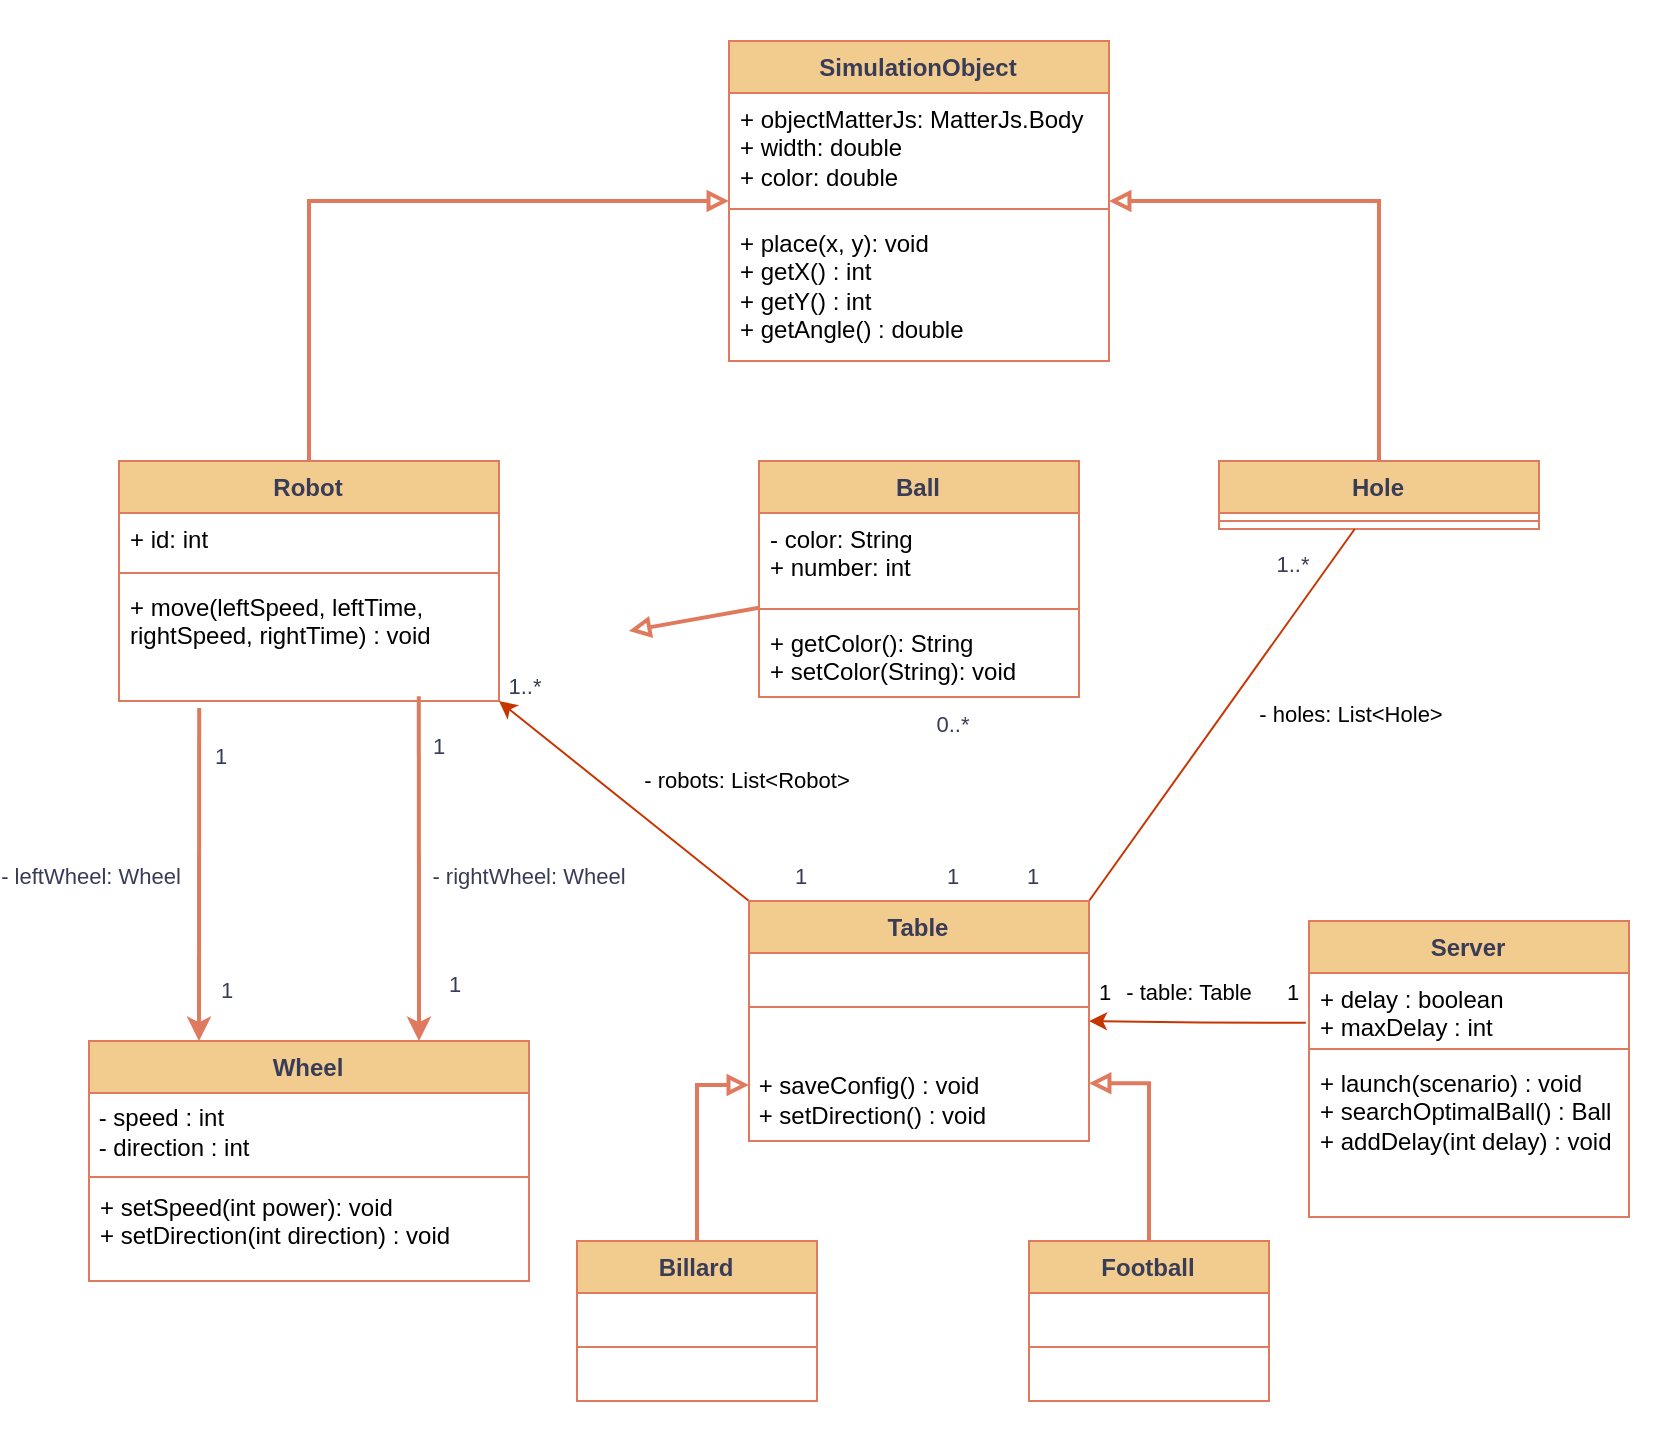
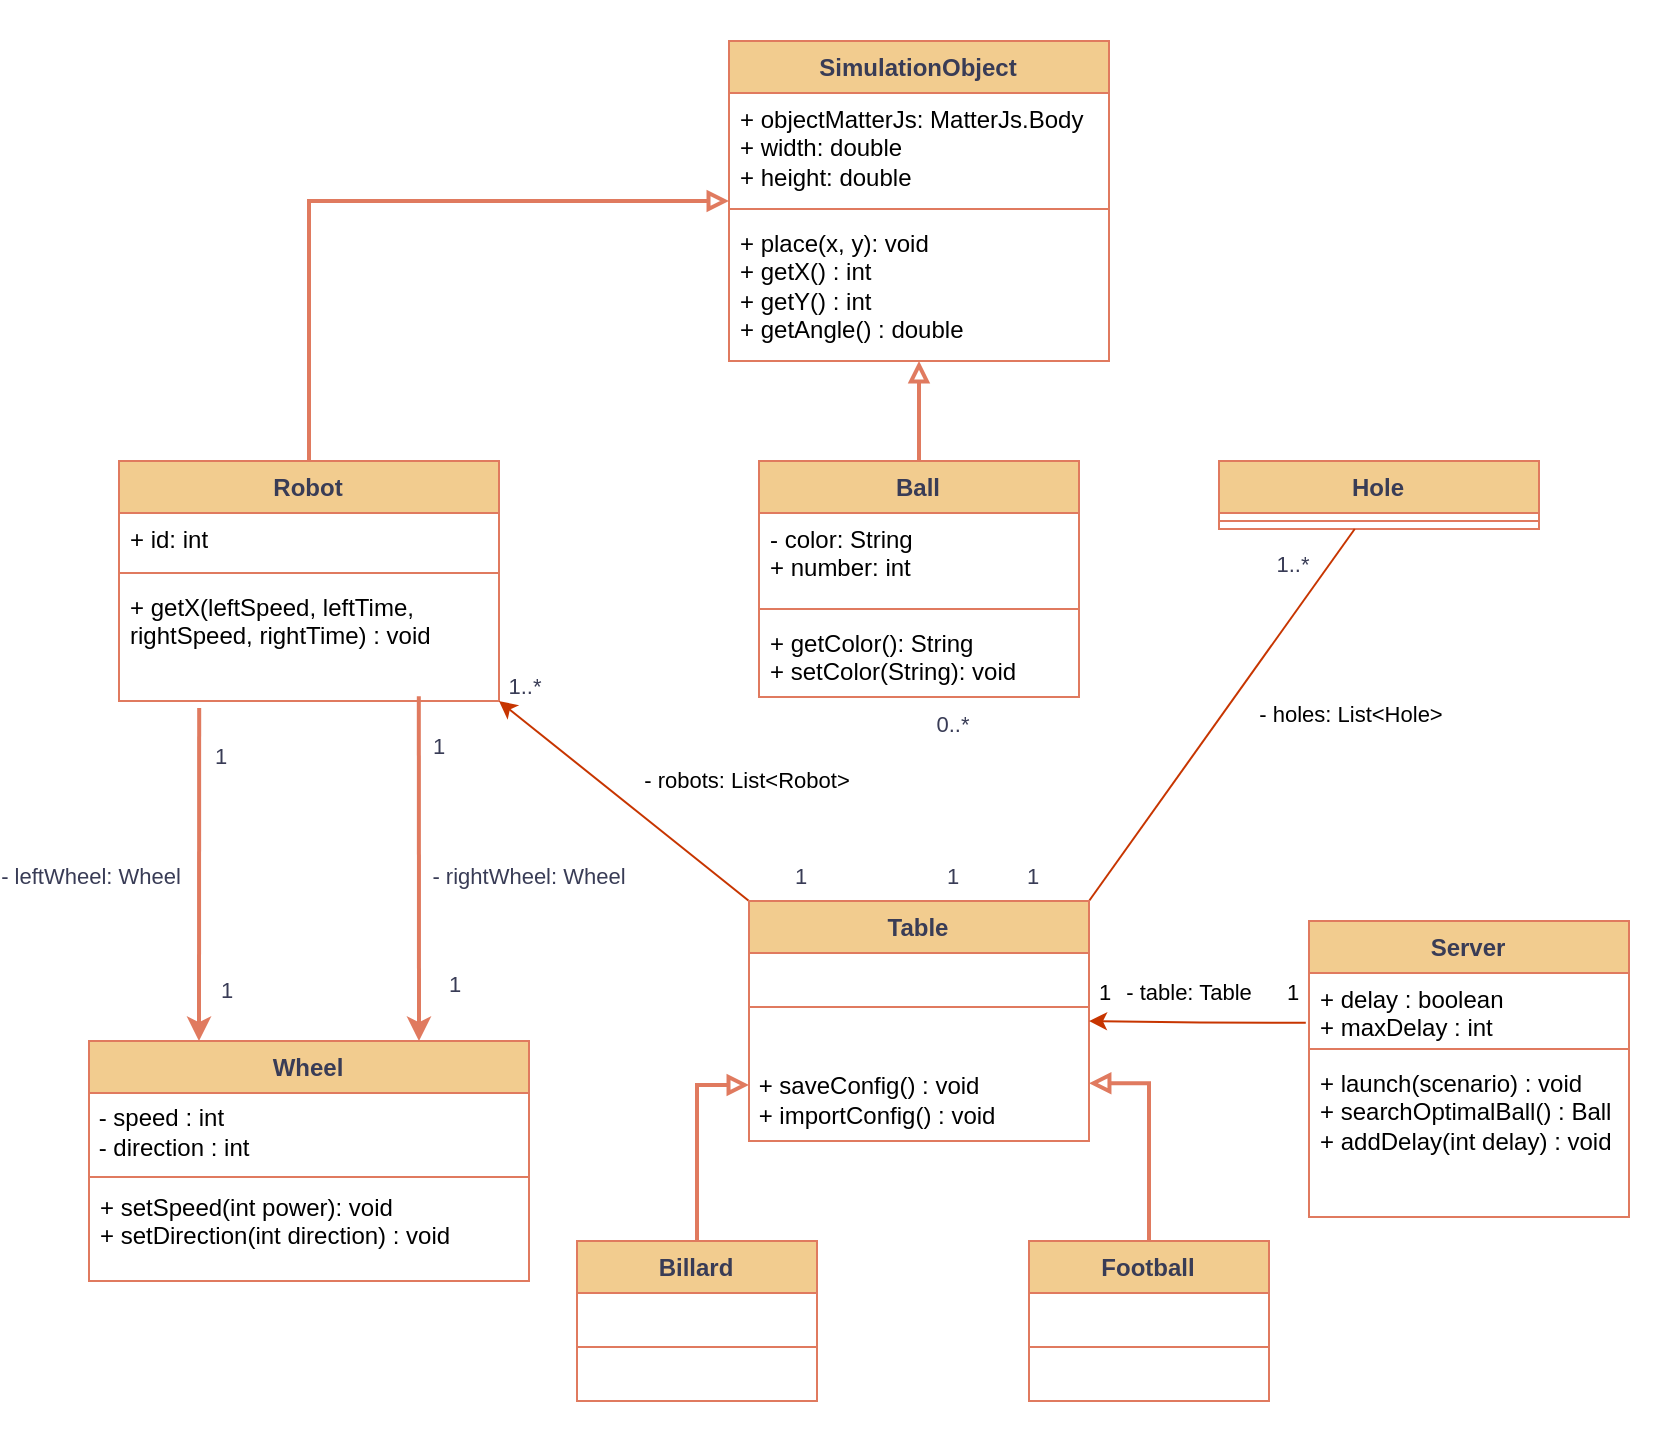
- <mxCell id="3" value="+ objectMatterJs: MatterJs.Body&lt;div&gt;+ width: double&lt;/div&gt;&lt;div&gt;+ color: double&lt;/div&gt;" style="text;align=left;verticalAlign=top;spacingLeft=4;spacingRight=4;overflow=hidden;rotatable=0;points=[[0,0.5],[1,0.5]];portConstraint=eastwest;whiteSpace=wrap;html=1;rounded=0;labelBackgroundColor=none;fontStyle=0;" parent="2" vertex="1"><mxGeometry y="26" width="190" height="54" as="geometry" /></mxCell>
+ <mxCell id="3" value="+ objectMatterJs: MatterJs.Body&lt;div&gt;+ width: double&lt;/div&gt;&lt;div&gt;+ height: double&lt;/div&gt;" style="text;align=left;verticalAlign=top;spacingLeft=4;spacingRight=4;overflow=hidden;rotatable=0;points=[[0,0.5],[1,0.5]];portConstraint=eastwest;whiteSpace=wrap;html=1;rounded=0;labelBackgroundColor=none;fontStyle=0;" parent="2" vertex="1"><mxGeometry y="26" width="190" height="54" as="geometry" /></mxCell>
- <mxCell id="22" value="" style="endArrow=block;html=1;rounded=0;endFill=0;labelBackgroundColor=none;strokeColor=#E07A5F;fontColor=default;strokeWidth=2;fontStyle=0;edgeStyle=orthogonalEdgeStyle;" parent="1" source="14" target="2" edge="1"><mxGeometry width="50" height="50" relative="1" as="geometry"><mxPoint x="445" y="230" as="sourcePoint" /><mxPoint x="445" y="156" as="targetPoint" /><Array as="points"><mxPoint x="665" y="100" /></Array></mxGeometry></mxCell>
- <mxCell id="20" value="" style="endArrow=block;html=1;rounded=0;endFill=0;labelBackgroundColor=none;strokeColor=#E07A5F;fontColor=default;strokeWidth=2;fontStyle=0;" parent="1" source="16" target="56" edge="1"><mxGeometry width="50" height="50" relative="1" as="geometry"><mxPoint x="165" y="370" as="sourcePoint" /><mxPoint x="215" y="320" as="targetPoint" /></mxGeometry></mxCell>
+ <mxCell id="20" value="" style="endArrow=block;html=1;rounded=0;endFill=0;labelBackgroundColor=none;strokeColor=#E07A5F;fontColor=default;strokeWidth=2;fontStyle=0" parent="1" source="16" target="2" edge="1"><mxGeometry width="50" height="50" relative="1" as="geometry"><mxPoint x="165" y="370" as="sourcePoint" /><mxPoint x="215" y="320" as="targetPoint" /></mxGeometry></mxCell>
- <mxCell id="13" value="+ move(leftSpeed, leftTime, rightSpeed, rightTime) : void" style="text;align=left;verticalAlign=top;spacingLeft=4;spacingRight=4;overflow=hidden;rotatable=0;points=[[0,0.5],[1,0.5]];portConstraint=eastwest;whiteSpace=wrap;html=1;rounded=0;labelBackgroundColor=none;fontStyle=0;" parent="10" vertex="1"><mxGeometry y="60" width="190" height="60" as="geometry" /></mxCell>
+ <mxCell id="13" value="+ getX(leftSpeed, leftTime, rightSpeed, rightTime) : void" style="text;align=left;verticalAlign=top;spacingLeft=4;spacingRight=4;overflow=hidden;rotatable=0;points=[[0,0.5],[1,0.5]];portConstraint=eastwest;whiteSpace=wrap;html=1;rounded=0;labelBackgroundColor=none;fontStyle=0;" parent="10" vertex="1"><mxGeometry y="60" width="190" height="60" as="geometry" /></mxCell>
- <mxCell id="42" value="&lt;div&gt;&amp;nbsp;+ saveConfig() : void&lt;br&gt;&lt;/div&gt;&lt;div&gt;&amp;nbsp;+ setDirection() : void&lt;/div&gt;" style="text;html=1;align=left;verticalAlign=middle;resizable=0;points=[];autosize=1;strokeColor=none;fillColor=none;" parent="40" vertex="1"><mxGeometry y="80" width="170" height="40" as="geometry" /></mxCell>
+ <mxCell id="42" value="&lt;div&gt;&amp;nbsp;+ saveConfig() : void&lt;br&gt;&lt;/div&gt;&lt;div&gt;&amp;nbsp;+ importConfig() : void&lt;/div&gt;" style="text;html=1;align=left;verticalAlign=middle;resizable=0;points=[];autosize=1;strokeColor=none;fillColor=none;" parent="40" vertex="1"><mxGeometry y="80" width="170" height="40" as="geometry" /></mxCell>
